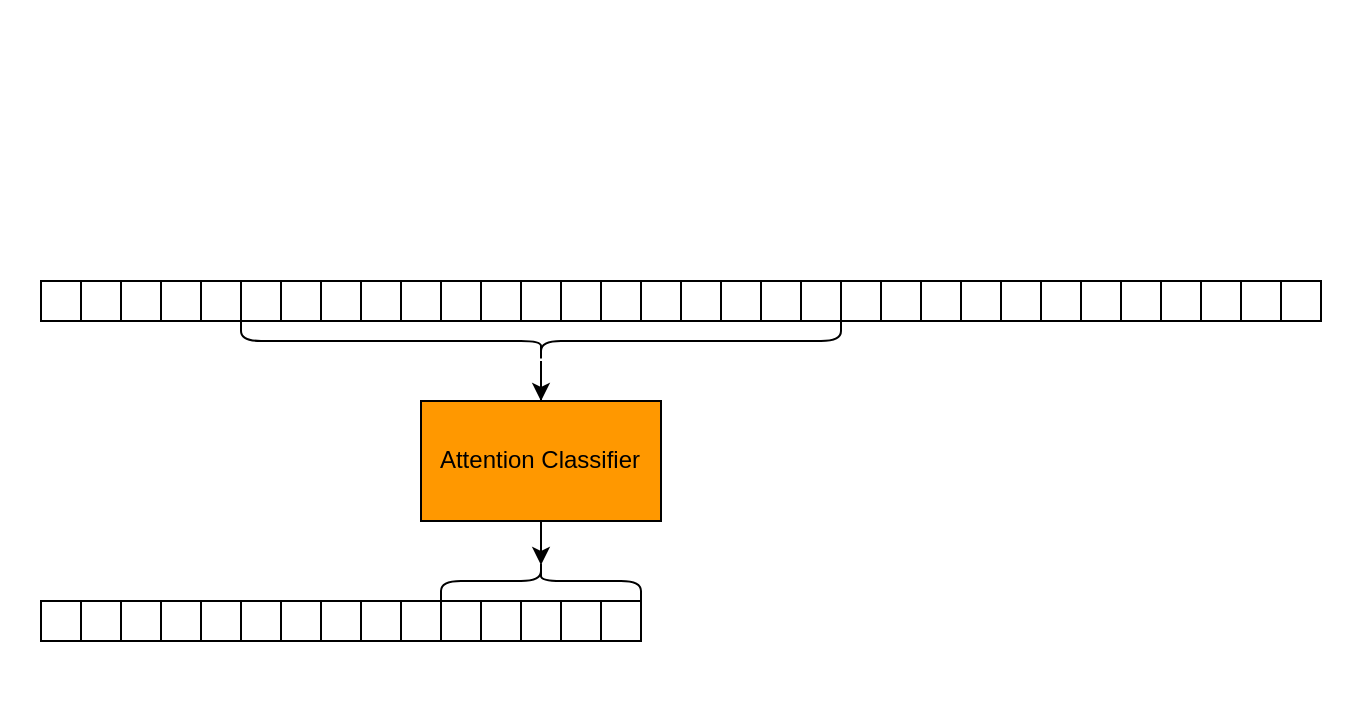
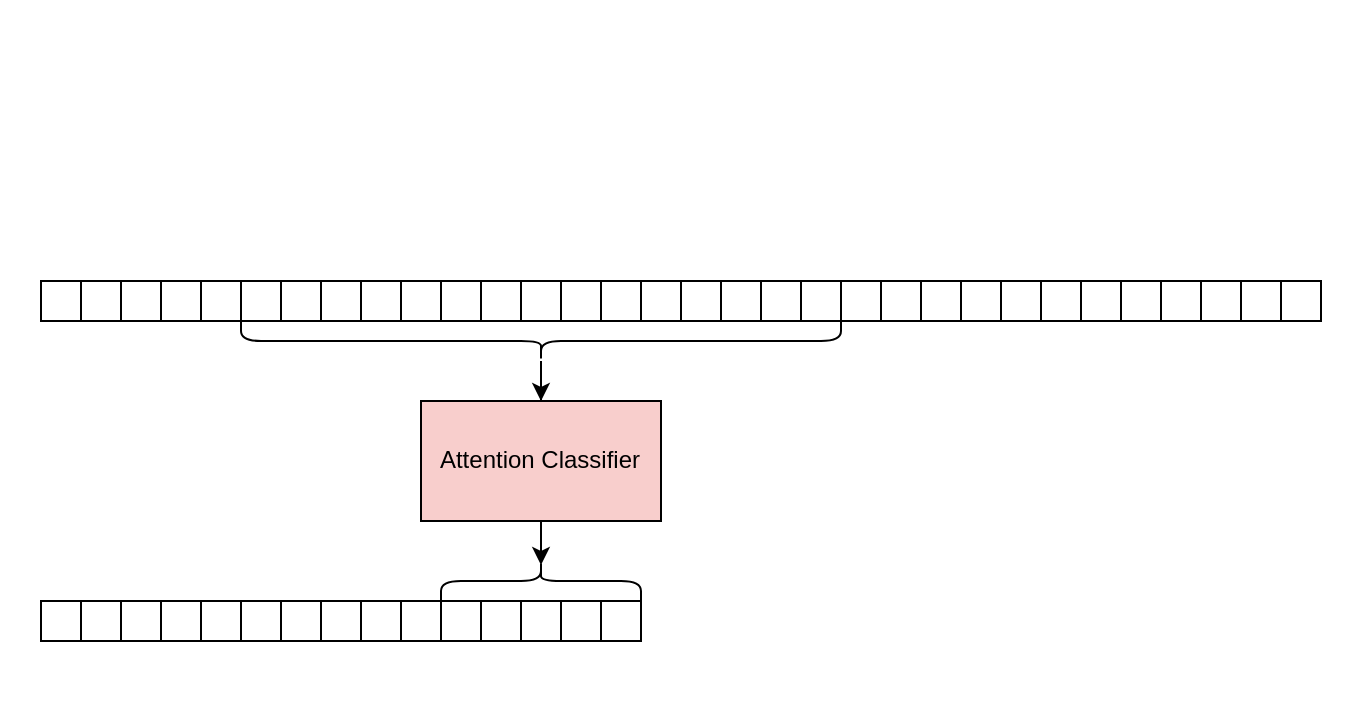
- <mxCell id="37" value="Attention Classifier" style="rounded=0;whiteSpace=wrap;html=1;fillColor=#FF9800;" vertex="1" parent="1"><mxGeometry x="210" y="200" width="120" height="60" as="geometry" /></mxCell>
+ <mxCell id="37" value="Attention Classifier" style="rounded=0;whiteSpace=wrap;html=1;fillColor=#f8cecc;" vertex="1" parent="1"><mxGeometry x="210" y="200" width="120" height="60" as="geometry" /></mxCell>
